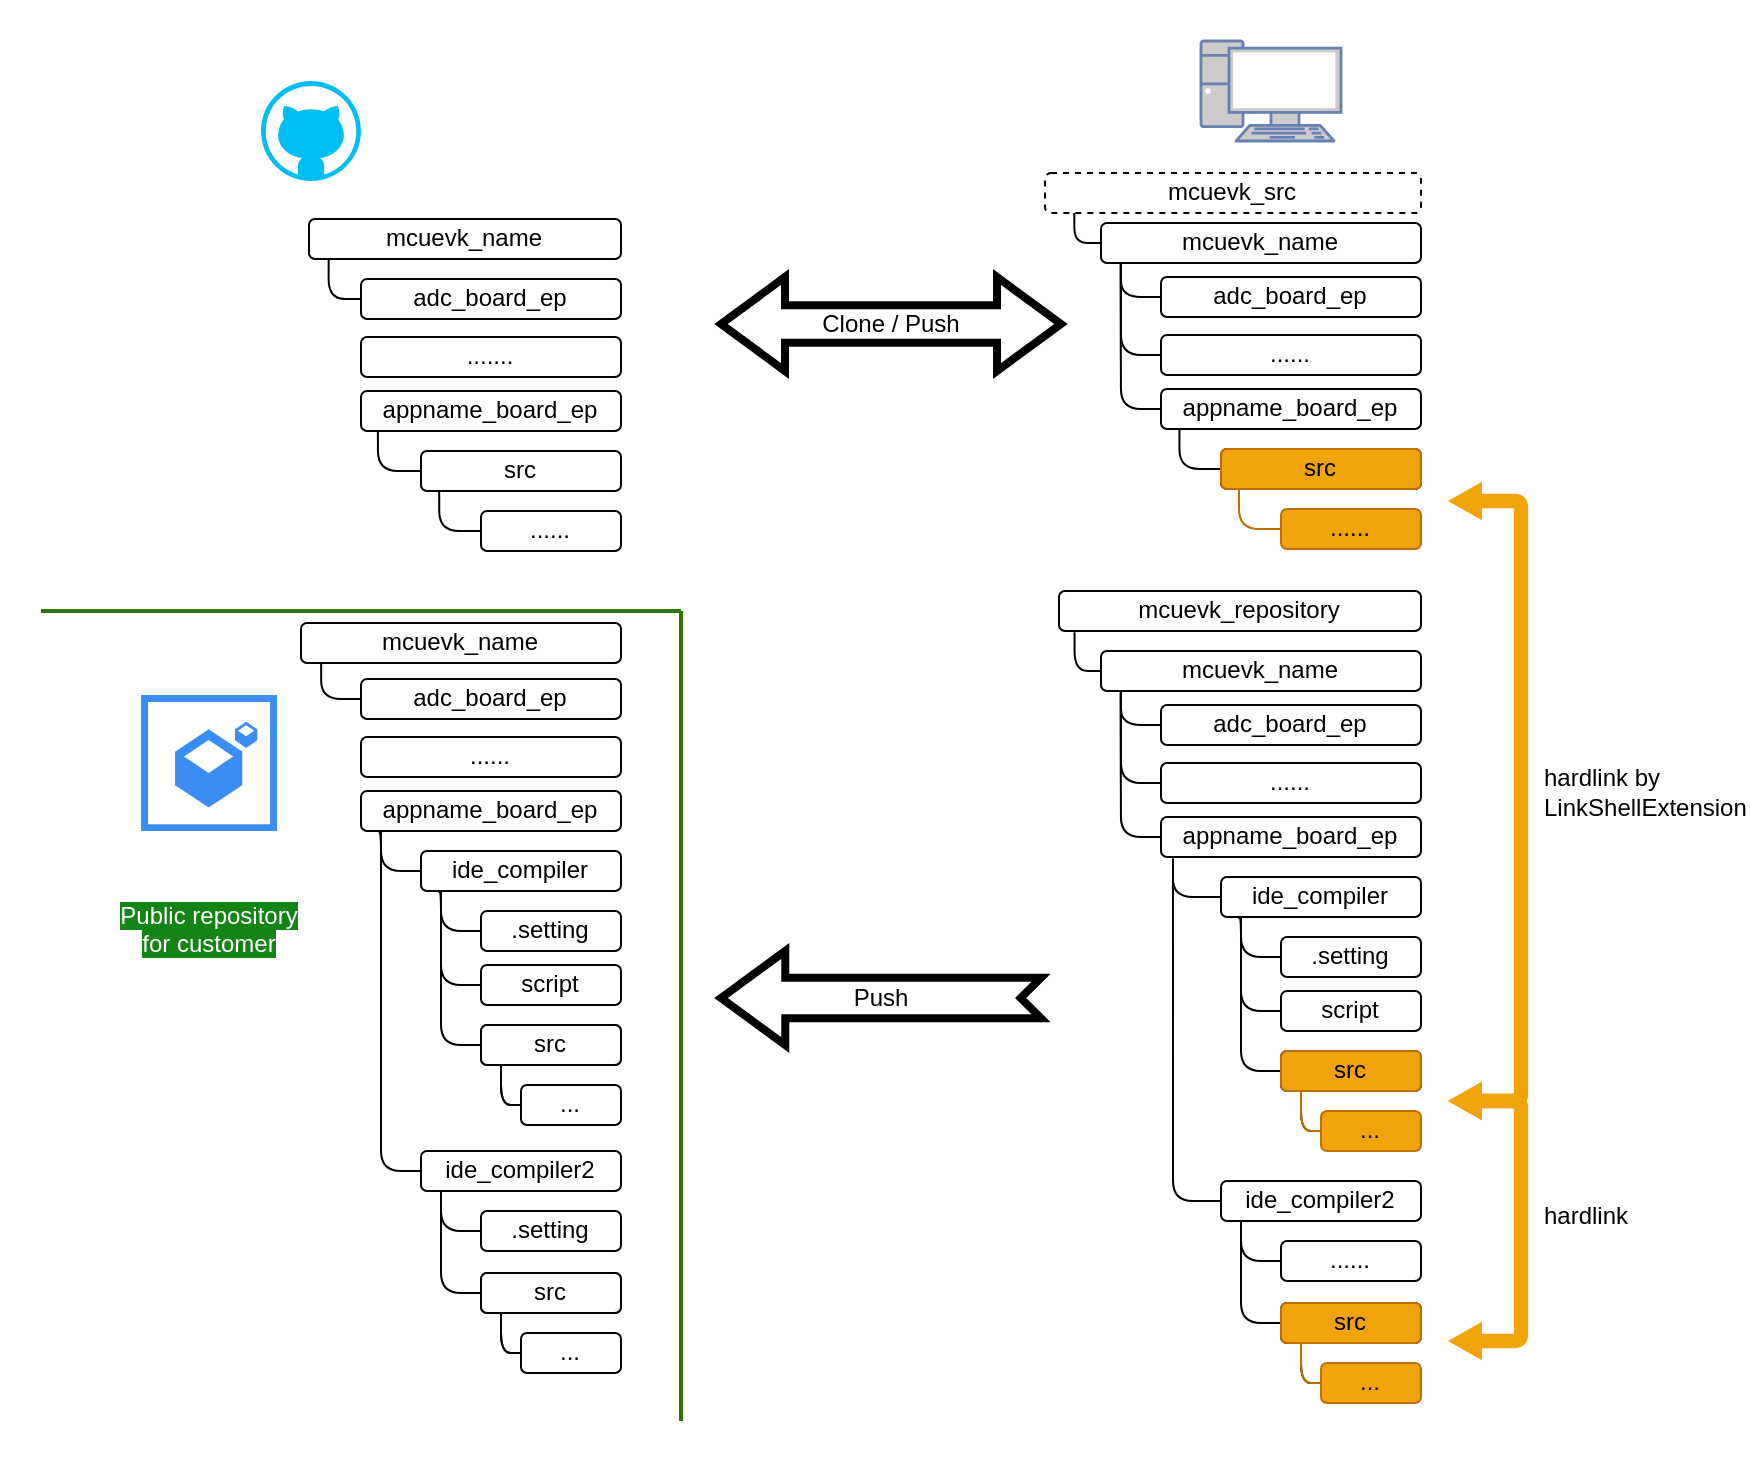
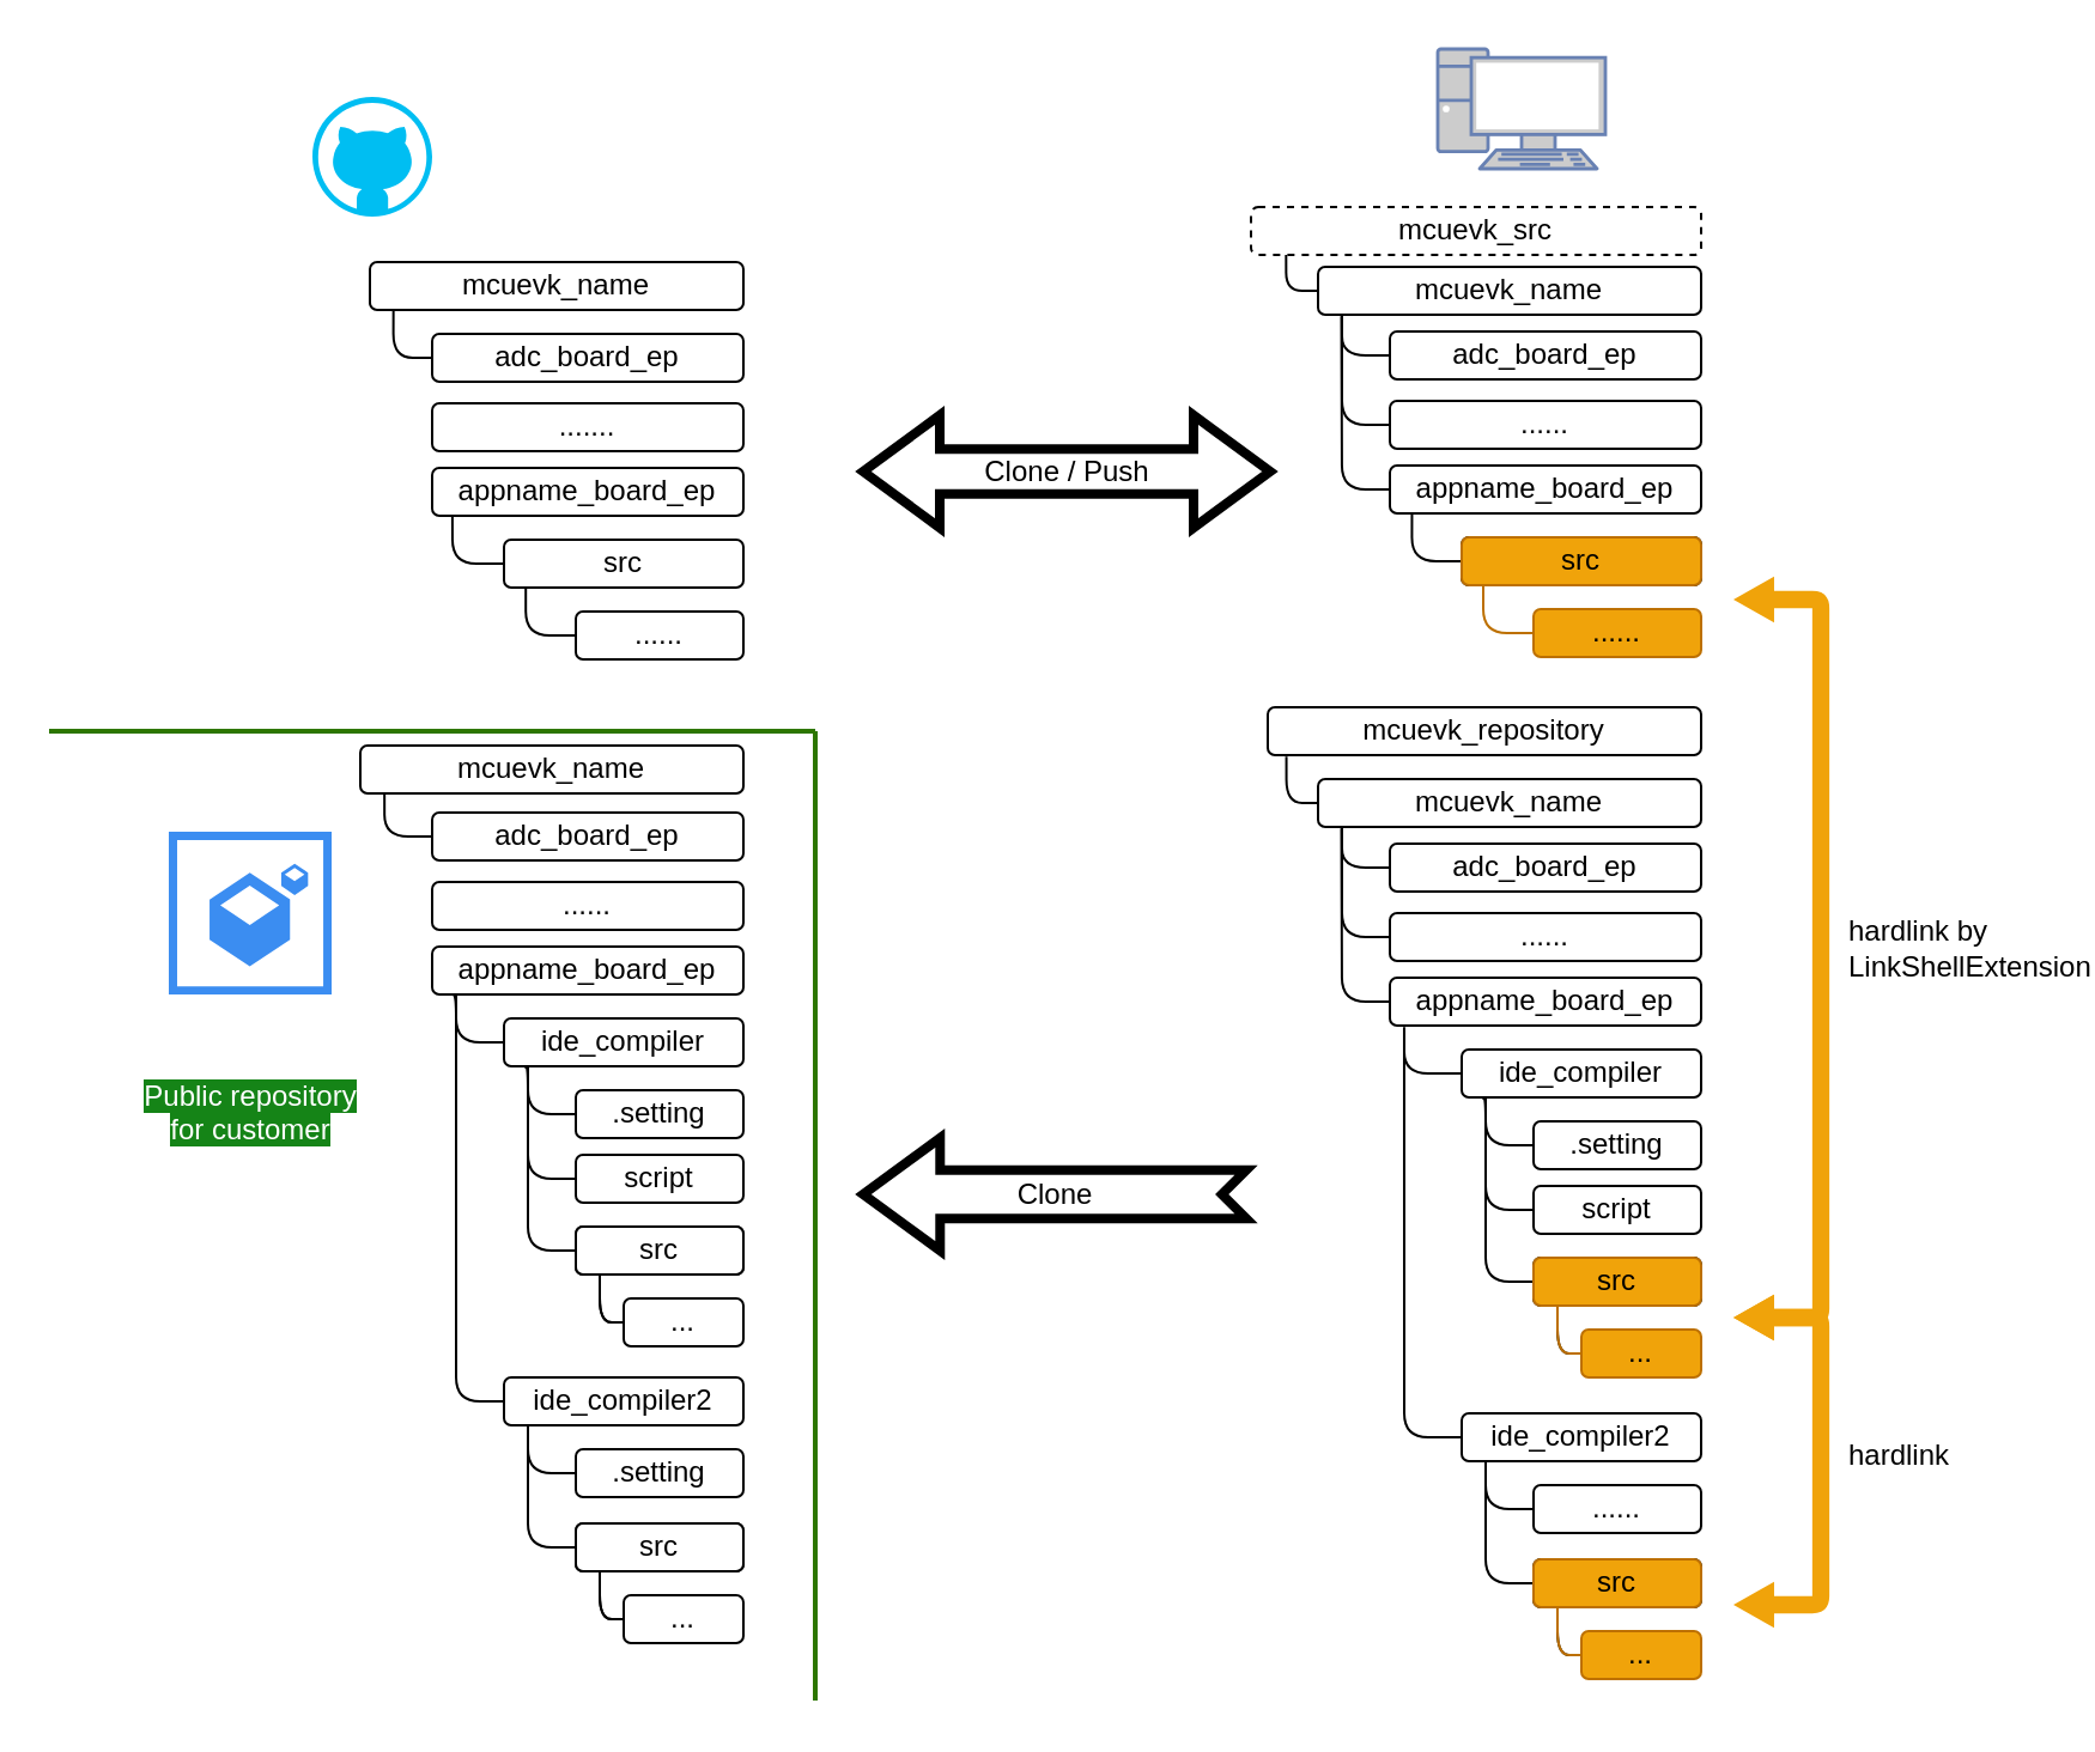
- <mxCell id="22" value="Clone / Push" style="html=1;shadow=0;dashed=0;align=center;verticalAlign=middle;shape=mxgraph.arrows2.twoWayArrow;dy=0.6;dx=32;strokeWidth=4;" parent="1" vertex="1"><mxGeometry x="360" y="138" width="170" height="47" as="geometry" /></mxCell>
+ <mxCell id="22" value="Clone / Push" style="html=1;shadow=0;dashed=0;align=center;verticalAlign=middle;shape=mxgraph.arrows2.twoWayArrow;dy=0.6;dx=32;strokeWidth=4;" parent="1" vertex="1"><mxGeometry x="360" y="173" width="170" height="47" as="geometry" /></mxCell>
- <mxCell id="60" value="Push" style="html=1;shadow=0;dashed=0;align=center;verticalAlign=middle;shape=mxgraph.arrows2.arrow;dy=0.57;dx=32.14;flipH=1;notch=10.14;strokeWidth=4;fontSize=12;" parent="1" vertex="1"><mxGeometry x="360" y="475" width="160" height="47" as="geometry" /></mxCell>
+ <mxCell id="60" value="Clone" style="html=1;shadow=0;dashed=0;align=center;verticalAlign=middle;shape=mxgraph.arrows2.arrow;dy=0.57;dx=32.14;flipH=1;notch=10.14;strokeWidth=4;fontSize=12;" parent="1" vertex="1"><mxGeometry x="360" y="475" width="160" height="47" as="geometry" /></mxCell>
